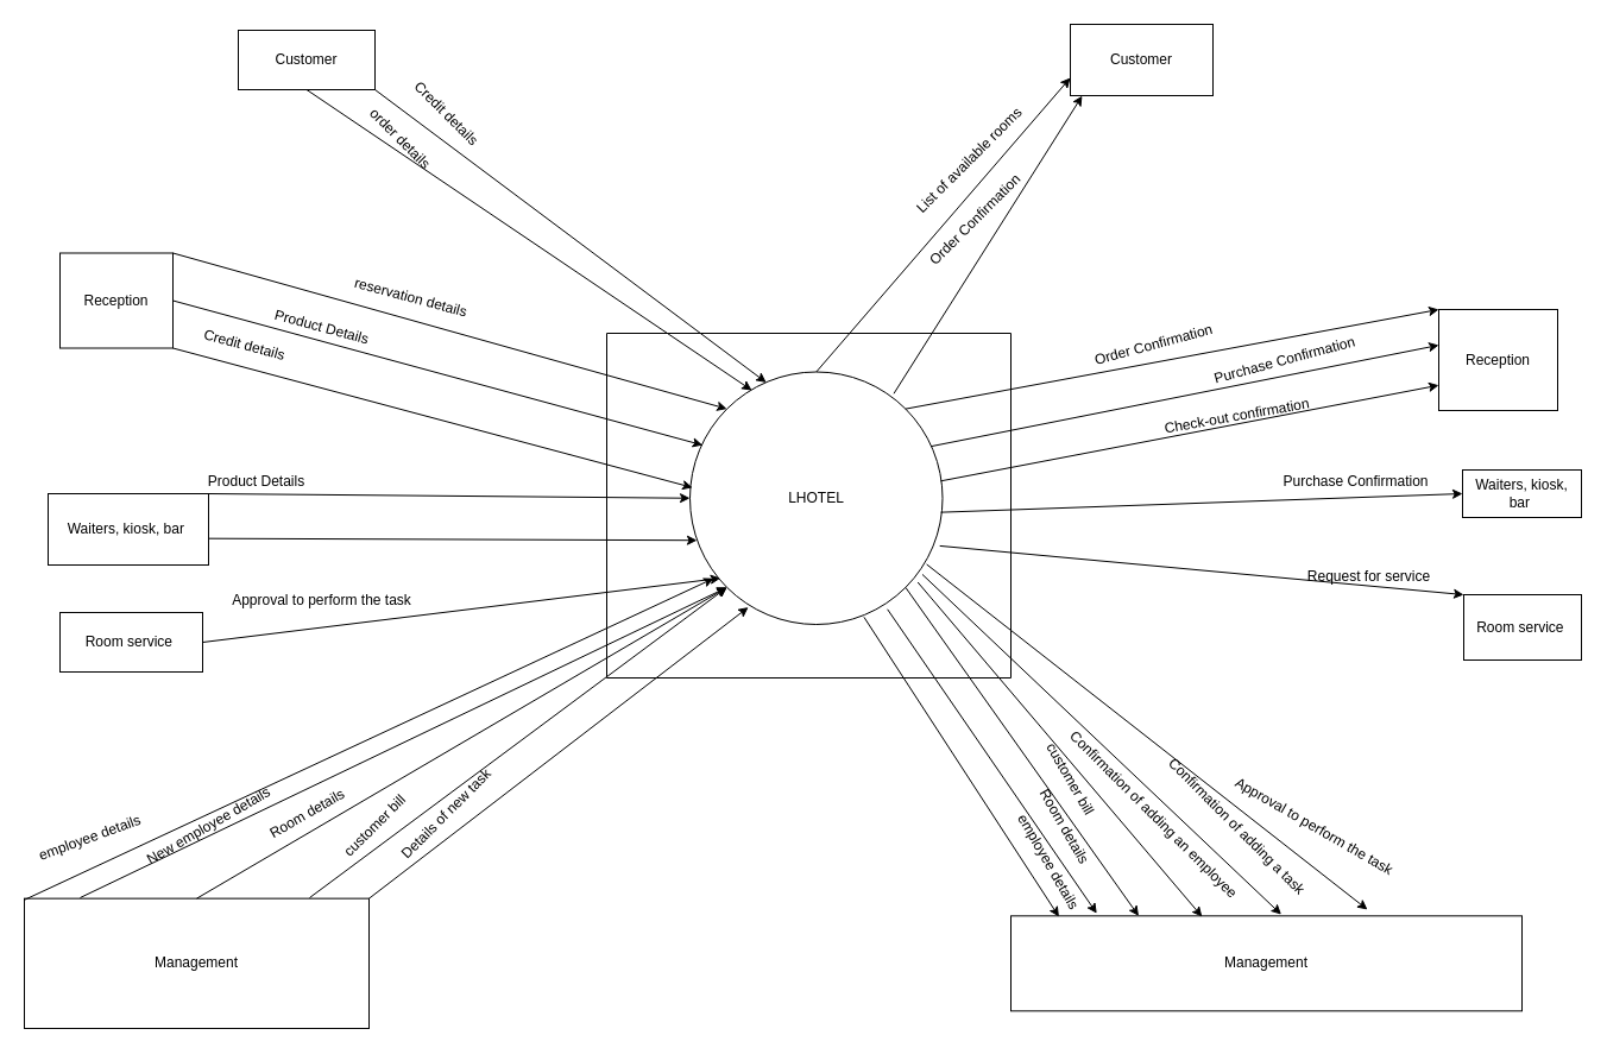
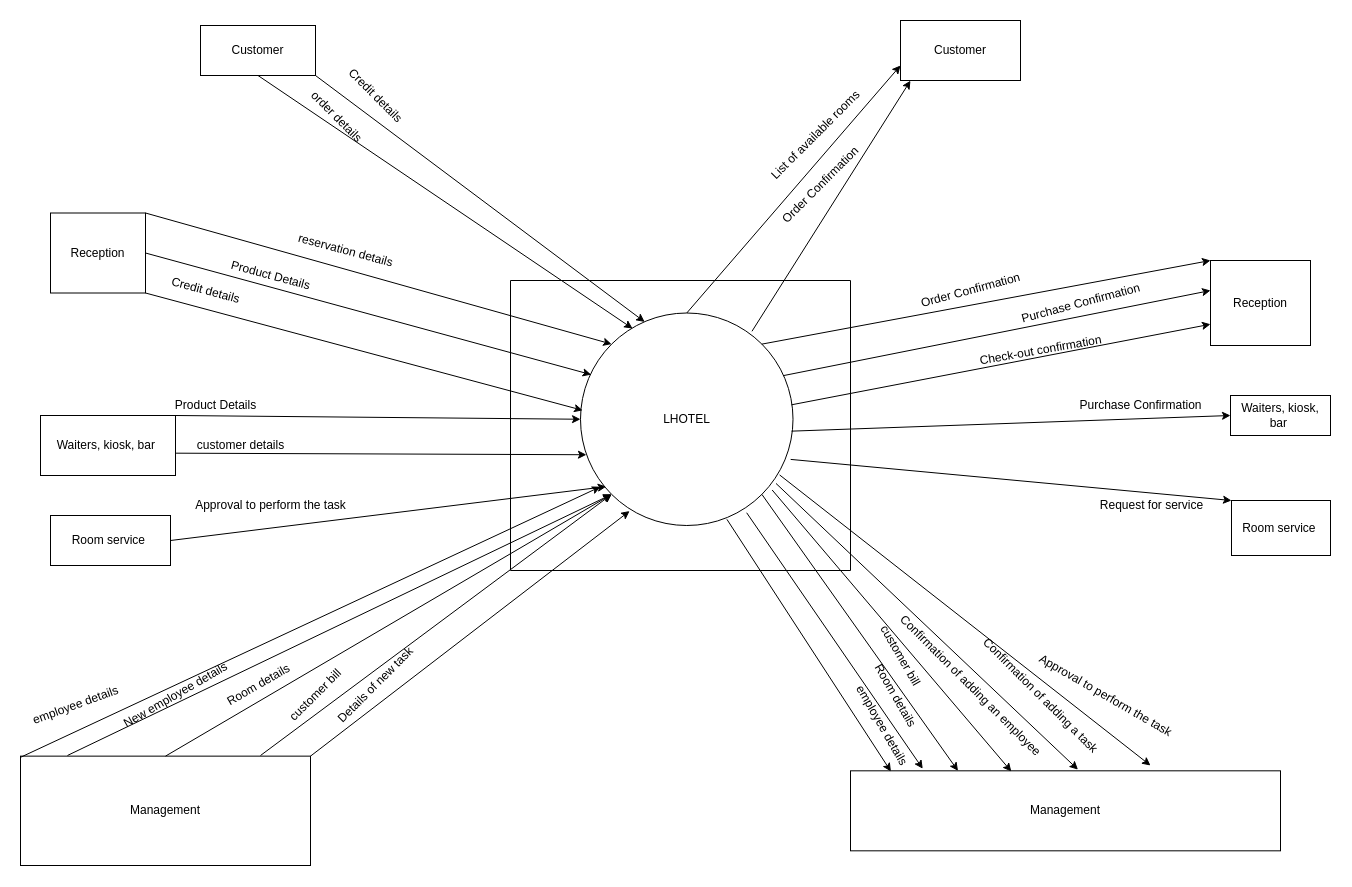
+ <mxCell id="37" value="customer details" style="text;html=1;align=center;verticalAlign=middle;resizable=0;points=[];autosize=1;strokeColor=none;fillColor=none;" vertex="1" parent="1"><mxGeometry x="190" y="435" width="100" height="20" as="geometry" /></mxCell>
- <mxCell id="41" value="Request for service" style="text;html=1;align=center;verticalAlign=middle;resizable=0;points=[];autosize=1;strokeColor=none;fillColor=none;" vertex="1" parent="1"><mxGeometry x="1091" y="475" width="120" height="20" as="geometry" /></mxCell>
+ <mxCell id="41" value="Request for service" style="text;html=1;align=center;verticalAlign=middle;resizable=0;points=[];autosize=1;strokeColor=none;fillColor=none;" vertex="1" parent="1"><mxGeometry x="1091" y="495" width="120" height="20" as="geometry" /></mxCell>
